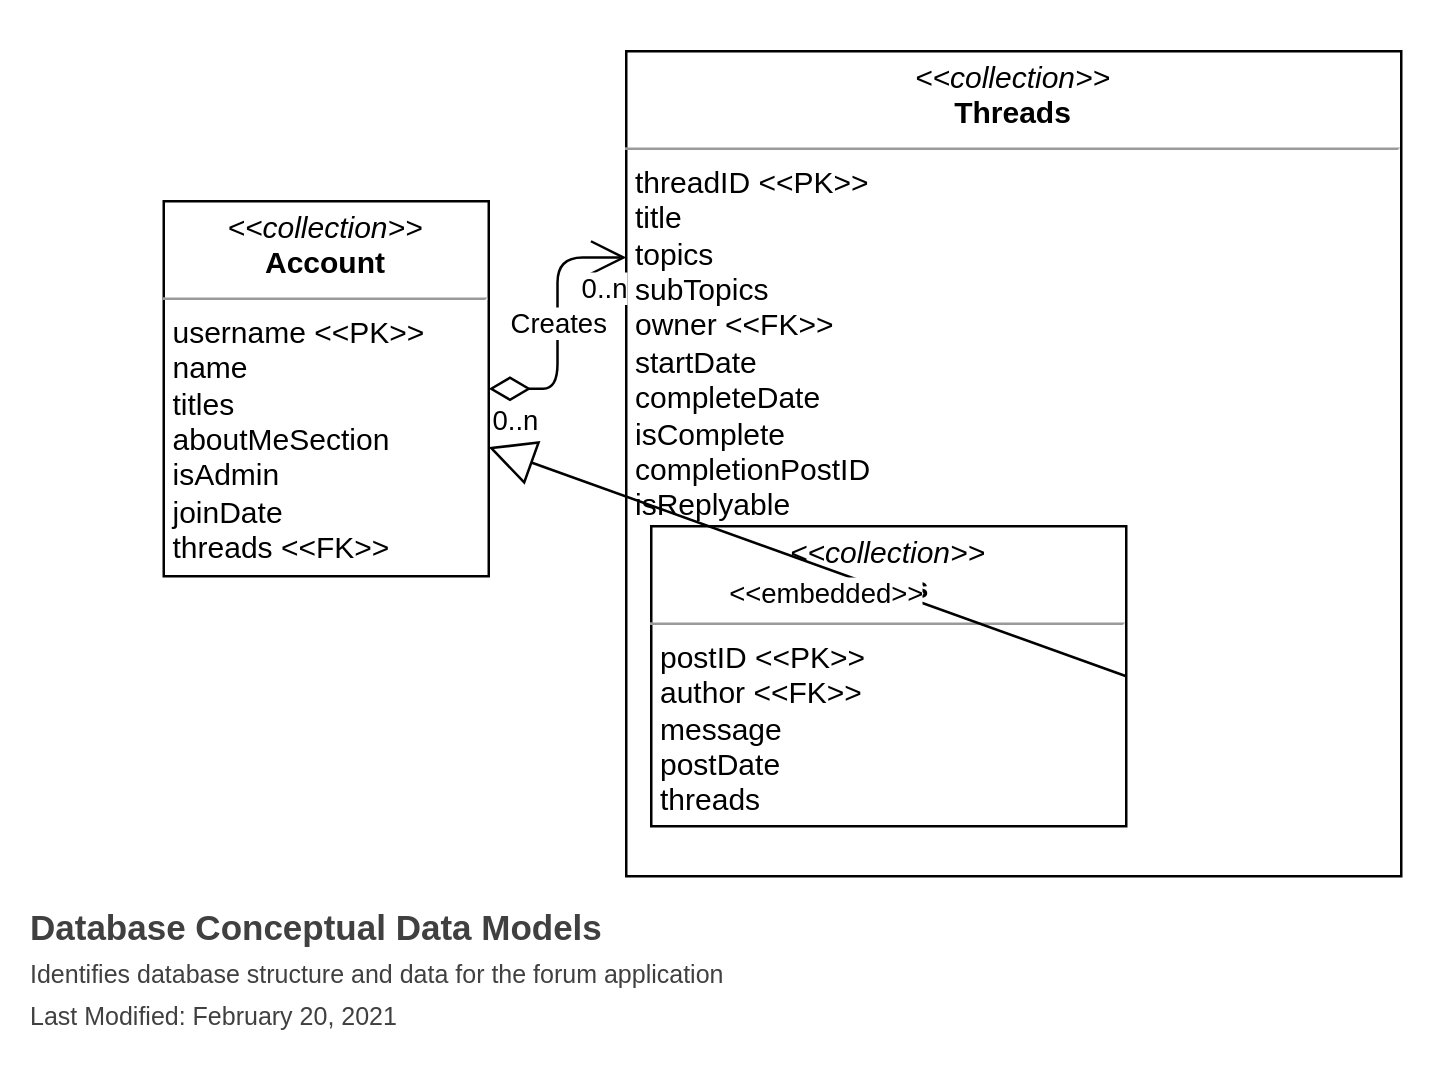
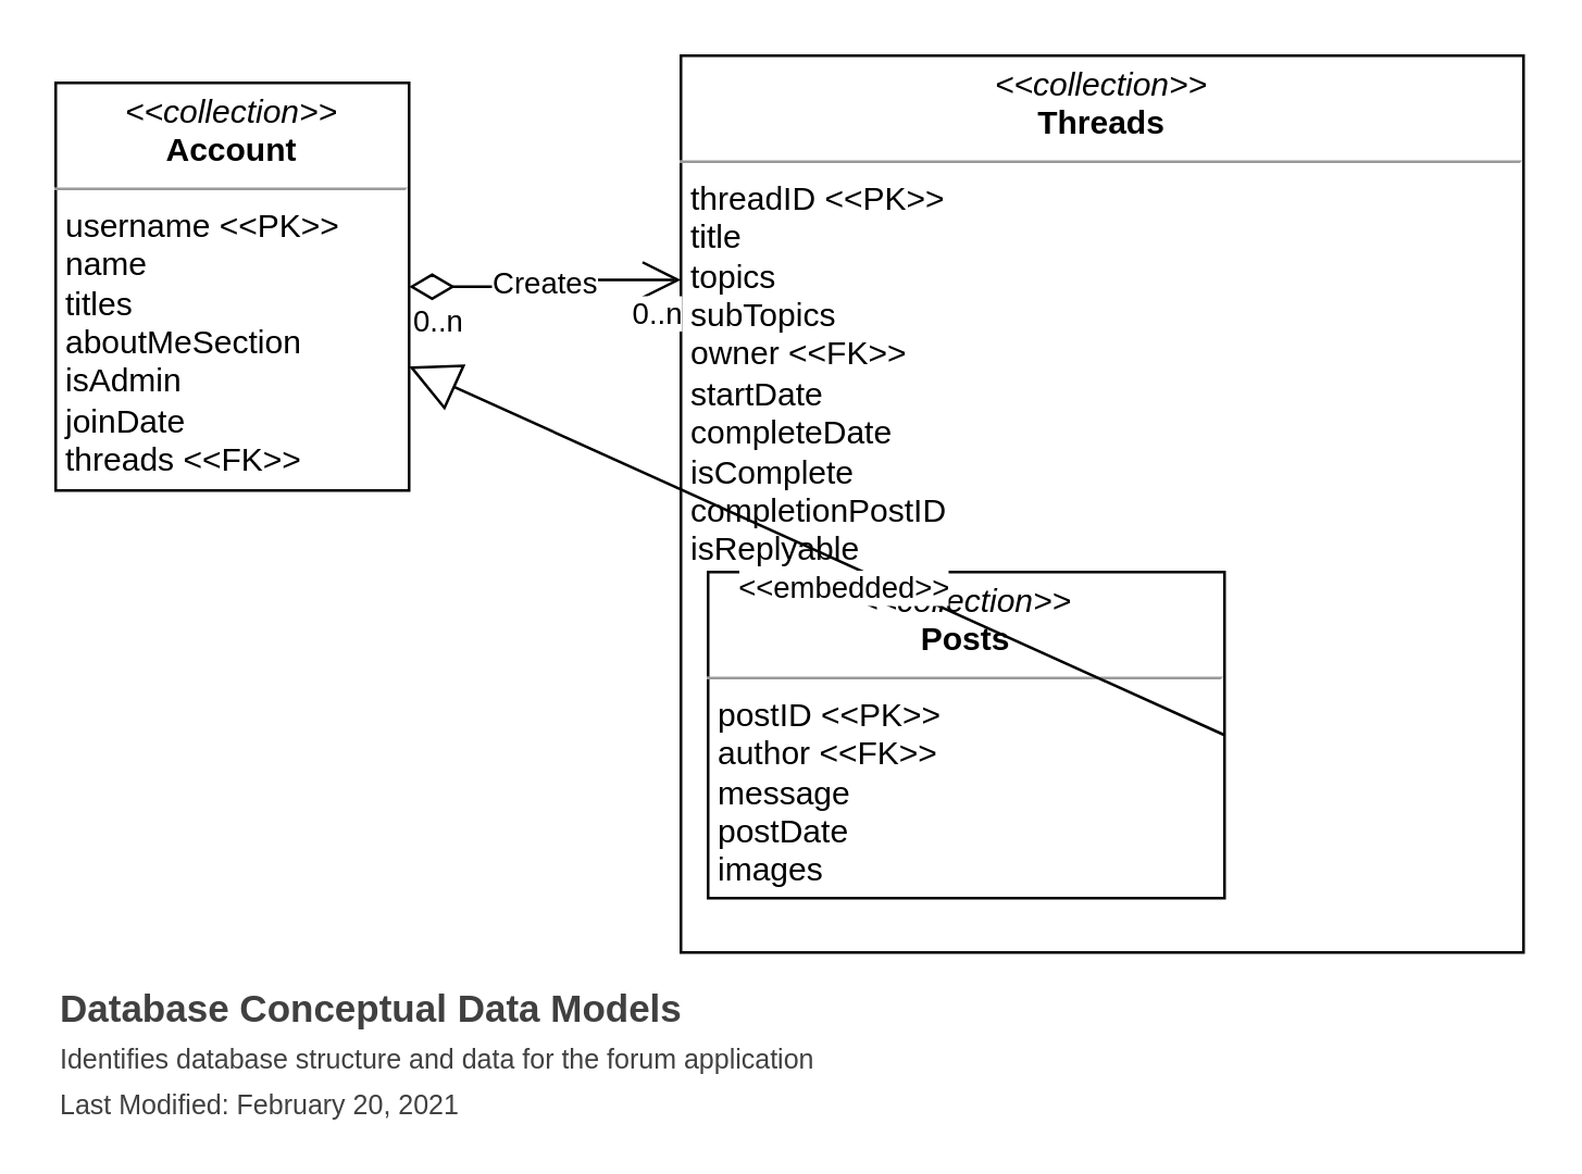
- <mxCell id="2" value="&lt;p style=&quot;margin: 0px ; margin-top: 4px ; text-align: center&quot;&gt;&lt;i&gt;&amp;lt;&amp;lt;collection&amp;gt;&amp;gt;&lt;/i&gt;&lt;br&gt;&lt;b&gt;Account&lt;/b&gt;&lt;/p&gt;&lt;hr size=&quot;1&quot;&gt;&lt;p style=&quot;margin: 0px ; margin-left: 4px&quot;&gt;username &amp;lt;&amp;lt;PK&amp;gt;&amp;gt;&lt;/p&gt;&lt;p style=&quot;margin: 0px ; margin-left: 4px&quot;&gt;name&lt;/p&gt;&lt;p style=&quot;margin: 0px ; margin-left: 4px&quot;&gt;titles&lt;/p&gt;&lt;p style=&quot;margin: 0px ; margin-left: 4px&quot;&gt;aboutMeSection&lt;/p&gt;&lt;p style=&quot;margin: 0px ; margin-left: 4px&quot;&gt;isAdmin&lt;/p&gt;&lt;p style=&quot;margin: 0px ; margin-left: 4px&quot;&gt;joinDate&lt;/p&gt;&lt;p style=&quot;margin: 0px ; margin-left: 4px&quot;&gt;threads &amp;lt;&amp;lt;FK&amp;gt;&amp;gt;&lt;/p&gt;" style="verticalAlign=top;align=left;overflow=fill;fontSize=12;fontFamily=Helvetica;html=1;" vertex="1" parent="1"><mxGeometry x="65" y="80" width="130" height="150" as="geometry" /></mxCell>
+ <mxCell id="2" value="&lt;p style=&quot;margin: 0px ; margin-top: 4px ; text-align: center&quot;&gt;&lt;i&gt;&amp;lt;&amp;lt;collection&amp;gt;&amp;gt;&lt;/i&gt;&lt;br&gt;&lt;b&gt;Account&lt;/b&gt;&lt;/p&gt;&lt;hr size=&quot;1&quot;&gt;&lt;p style=&quot;margin: 0px ; margin-left: 4px&quot;&gt;username &amp;lt;&amp;lt;PK&amp;gt;&amp;gt;&lt;/p&gt;&lt;p style=&quot;margin: 0px ; margin-left: 4px&quot;&gt;name&lt;/p&gt;&lt;p style=&quot;margin: 0px ; margin-left: 4px&quot;&gt;titles&lt;/p&gt;&lt;p style=&quot;margin: 0px ; margin-left: 4px&quot;&gt;aboutMeSection&lt;/p&gt;&lt;p style=&quot;margin: 0px ; margin-left: 4px&quot;&gt;isAdmin&lt;/p&gt;&lt;p style=&quot;margin: 0px ; margin-left: 4px&quot;&gt;joinDate&lt;/p&gt;&lt;p style=&quot;margin: 0px ; margin-left: 4px&quot;&gt;threads &amp;lt;&amp;lt;FK&amp;gt;&amp;gt;&lt;/p&gt;" style="verticalAlign=top;align=left;overflow=fill;fontSize=12;fontFamily=Helvetica;html=1;" vertex="1" parent="1"><mxGeometry x="20" y="30" width="130" height="150" as="geometry" /></mxCell>
- <mxCell id="4" value="&lt;p style=&quot;margin: 0px ; margin-top: 4px ; text-align: center&quot;&gt;&lt;i&gt;&amp;lt;&amp;lt;collection&amp;gt;&amp;gt;&lt;/i&gt;&lt;br&gt;&lt;b&gt;Posts&lt;/b&gt;&lt;/p&gt;&lt;hr size=&quot;1&quot;&gt;&lt;p style=&quot;margin: 0px ; margin-left: 4px&quot;&gt;postID &amp;lt;&amp;lt;PK&amp;gt;&amp;gt;&lt;/p&gt;&lt;p style=&quot;margin: 0px ; margin-left: 4px&quot;&gt;author &amp;lt;&amp;lt;FK&amp;gt;&amp;gt;&lt;/p&gt;&lt;p style=&quot;margin: 0px ; margin-left: 4px&quot;&gt;message&lt;/p&gt;&lt;p style=&quot;margin: 0px ; margin-left: 4px&quot;&gt;postDate&lt;/p&gt;&lt;p style=&quot;margin: 0px ; margin-left: 4px&quot;&gt;threads&lt;br&gt;&lt;/p&gt;" style="verticalAlign=top;align=left;overflow=fill;fontSize=12;fontFamily=Helvetica;html=1;" vertex="1" parent="1"><mxGeometry x="260" y="210" width="190" height="120" as="geometry" /></mxCell>
+ <mxCell id="4" value="&lt;p style=&quot;margin: 0px ; margin-top: 4px ; text-align: center&quot;&gt;&lt;i&gt;&amp;lt;&amp;lt;collection&amp;gt;&amp;gt;&lt;/i&gt;&lt;br&gt;&lt;b&gt;Posts&lt;/b&gt;&lt;/p&gt;&lt;hr size=&quot;1&quot;&gt;&lt;p style=&quot;margin: 0px ; margin-left: 4px&quot;&gt;postID &amp;lt;&amp;lt;PK&amp;gt;&amp;gt;&lt;/p&gt;&lt;p style=&quot;margin: 0px ; margin-left: 4px&quot;&gt;author &amp;lt;&amp;lt;FK&amp;gt;&amp;gt;&lt;/p&gt;&lt;p style=&quot;margin: 0px ; margin-left: 4px&quot;&gt;message&lt;/p&gt;&lt;p style=&quot;margin: 0px ; margin-left: 4px&quot;&gt;postDate&lt;/p&gt;&lt;p style=&quot;margin: 0px ; margin-left: 4px&quot;&gt;images&lt;br&gt;&lt;/p&gt;" style="verticalAlign=top;align=left;overflow=fill;fontSize=12;fontFamily=Helvetica;html=1;" vertex="1" parent="1"><mxGeometry x="260" y="210" width="190" height="120" as="geometry" /></mxCell>
- <mxCell id="9" value="Database Conceptual Data Models&lt;br&gt;&lt;span style=&quot;font-size: x-small ; font-weight: 400&quot;&gt;Identifies database structure and data for the forum application&lt;br&gt;Last Modified: February 20, 2021&lt;br&gt;&lt;/span&gt;" style="text;html=1;resizable=0;points=[];autosize=1;align=left;verticalAlign=top;spacingTop=-4;fontSize=14;fontColor=#404040;fontStyle=1" vertex="1" parent="1"><mxGeometry x="10" y="360" width="290" height="50" as="geometry" /></mxCell>
+ <mxCell id="9" value="Database Conceptual Data Models&lt;br&gt;&lt;span style=&quot;font-size: x-small ; font-weight: 400&quot;&gt;Identifies database structure and data for the forum application&lt;br&gt;Last Modified: February 20, 2021&lt;br&gt;&lt;/span&gt;" style="text;html=1;resizable=0;points=[];autosize=1;align=left;verticalAlign=top;spacingTop=-4;fontSize=14;fontColor=#404040;fontStyle=1" vertex="1" parent="1"><mxGeometry x="20" y="360" width="290" height="50" as="geometry" /></mxCell>
